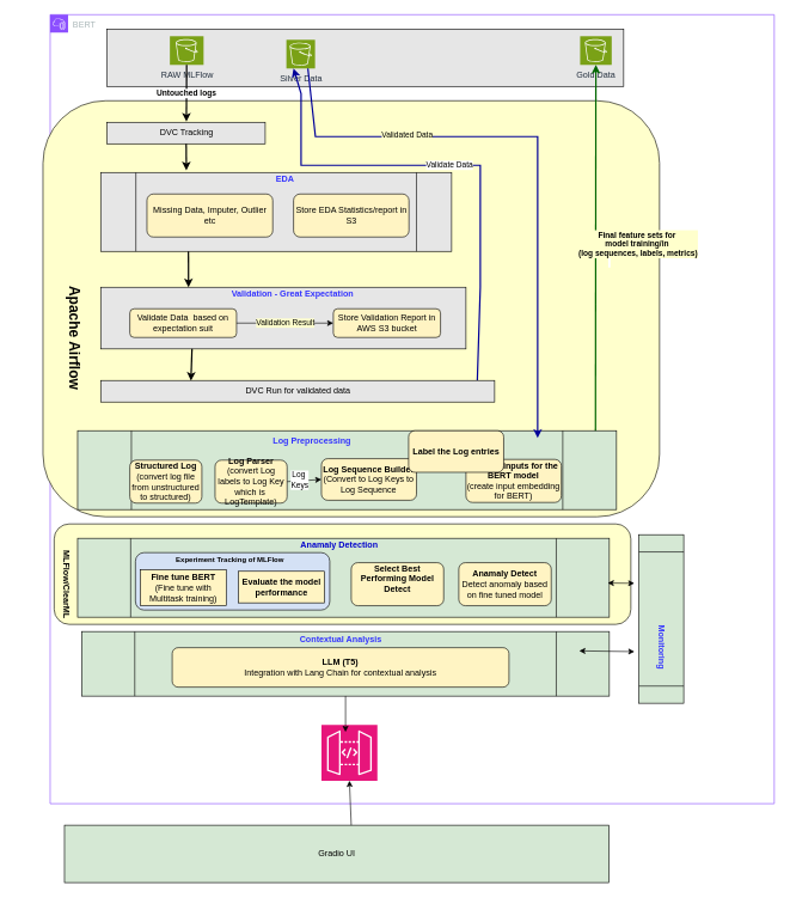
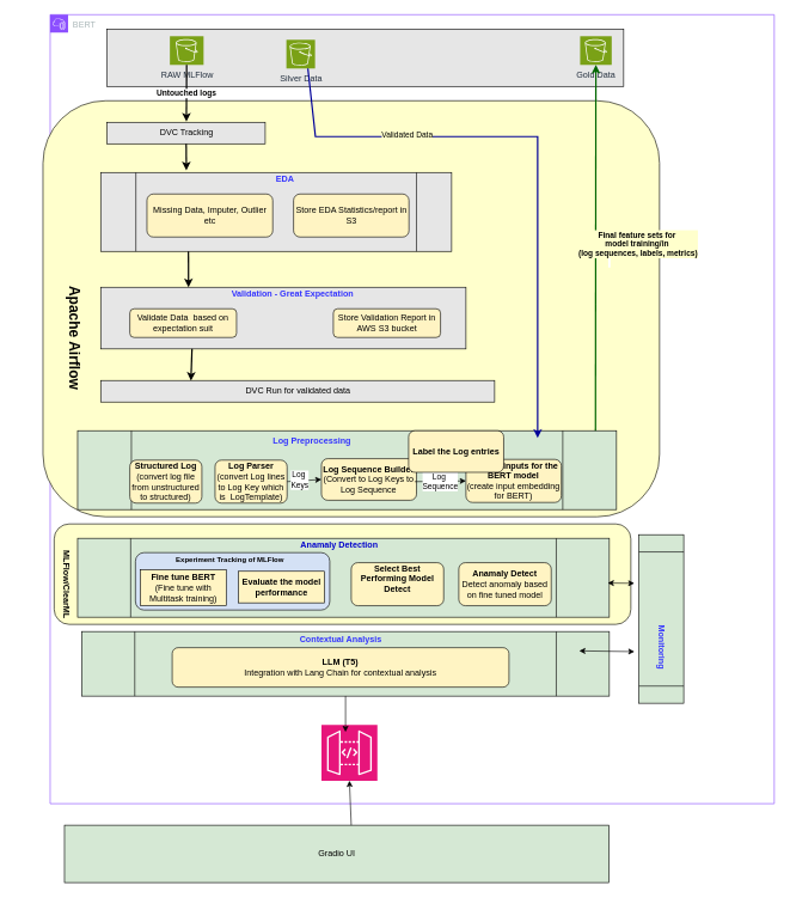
- <mxCell id="34" value="Validate Data" style="endArrow=classic;html=1;rounded=0;entryX=0.25;entryY=1;entryDx=0;entryDy=0;entryPerimeter=0;exitX=0.956;exitY=-0.013;exitDx=0;exitDy=0;exitPerimeter=0;strokeColor=#000099;strokeWidth=2;" parent="2" source="35" target="11" edge="1"><mxGeometry width="50" height="50" relative="1" as="geometry"><mxPoint x="630" y="514" as="sourcePoint" /><mxPoint x="639.45" y="583.18" as="targetPoint" /><Array as="points"><mxPoint x="600" y="380" /><mxPoint x="600" y="210" /><mxPoint x="350" y="210" /><mxPoint x="350" y="150" /><mxPoint x="350" y="110" /></Array></mxGeometry></mxCell>
- <mxCell id="31" value="Validation Result" style="endArrow=classic;html=1;rounded=0;exitX=1;exitY=0.5;exitDx=0;exitDy=0;entryX=0;entryY=0.5;entryDx=0;entryDy=0;labelBackgroundColor=#FFFFCC;" parent="2" source="29" target="30" edge="1"><mxGeometry width="50" height="50" relative="1" as="geometry"><mxPoint x="450" y="330" as="sourcePoint" /><mxPoint x="500" y="280" as="targetPoint" /></mxGeometry></mxCell>
- <mxCell id="19" value="&lt;b&gt;Log Parser&lt;/b&gt;&lt;div&gt;(convert Log labels to Log Key which is&amp;nbsp; LogTemplate)&lt;/div&gt;" style="rounded=1;whiteSpace=wrap;html=1;fillColor=#FFF4C3;" parent="2" vertex="1"><mxGeometry x="230" y="621" width="100.5" height="60" as="geometry" /></mxCell>
+ <mxCell id="19" value="&lt;b&gt;Log Parser&lt;/b&gt;&lt;div&gt;(convert Log lines to Log Key which is&amp;nbsp; LogTemplate)&lt;/div&gt;" style="rounded=1;whiteSpace=wrap;html=1;fillColor=#FFF4C3;" parent="2" vertex="1"><mxGeometry x="230" y="621" width="100.5" height="60" as="geometry" /></mxCell>
+ <mxCell id="25" value="Log&amp;nbsp;&lt;div&gt;Sequence&lt;/div&gt;" style="endArrow=classic;html=1;rounded=0;entryX=0;entryY=0.5;entryDx=0;entryDy=0;exitX=0.98;exitY=0.552;exitDx=0;exitDy=0;exitPerimeter=0;" parent="2" source="21" target="20" edge="1"><mxGeometry width="50" height="50" relative="1" as="geometry"><mxPoint x="419.75" y="645.5" as="sourcePoint" /><mxPoint x="508.75" y="644.5" as="targetPoint" /><Array as="points" /></mxGeometry></mxCell>
